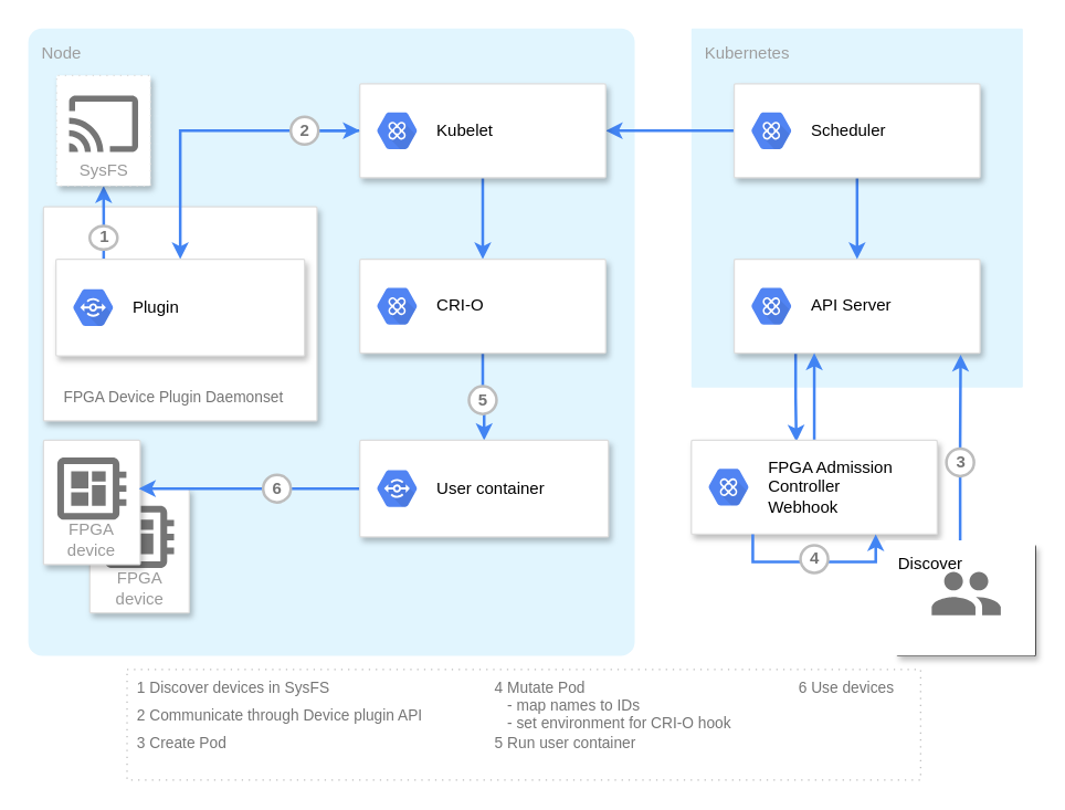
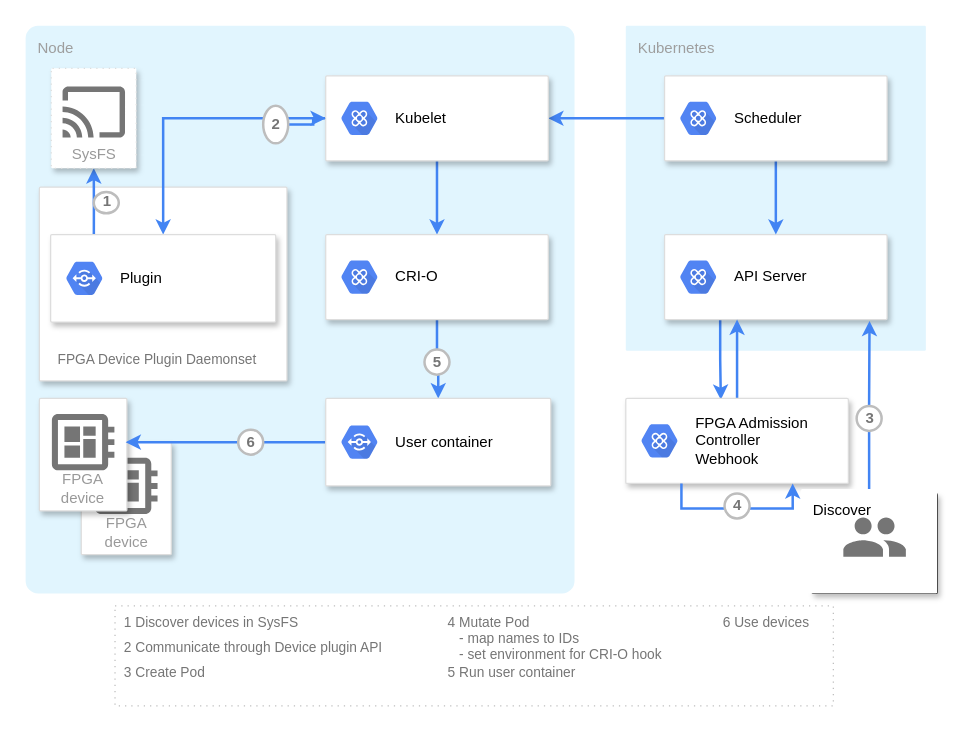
- <mxCell id="31" value="2" style="shape=ellipse;fillColor=#ffffff;strokeColor=#BDBDBD;strokeWidth=2;shadow=0;gradientColor=none;fontColor=#757575;align=center;html=1;fontStyle=1;spacingTop=-1;" parent="1" vertex="1"><mxGeometry x="210" y="84" width="20" height="20" as="geometry" /></mxCell>
+ <mxCell id="31" value="2" style="shape=ellipse;fillColor=#ffffff;strokeColor=#BDBDBD;strokeWidth=2;shadow=0;gradientColor=none;fontColor=#757575;align=center;html=1;fontStyle=1;spacingTop=-1;" parent="1" vertex="1"><mxGeometry x="210" y="84" width="20" height="30" as="geometry" /></mxCell>
- <mxCell id="48" value="1" style="shape=ellipse;fillColor=#ffffff;strokeColor=#BDBDBD;strokeWidth=2;shadow=0;gradientColor=none;fontColor=#757575;align=center;html=1;fontStyle=1;spacingTop=-1;" parent="1" vertex="1"><mxGeometry x="64.5" y="163" width="20" height="17" as="geometry" /></mxCell>
+ <mxCell id="48" value="1" style="shape=ellipse;fillColor=#ffffff;strokeColor=#BDBDBD;strokeWidth=2;shadow=0;gradientColor=none;fontColor=#757575;align=center;html=1;fontStyle=1;spacingTop=-1;" parent="1" vertex="1"><mxGeometry x="74.5" y="153" width="20" height="17" as="geometry" /></mxCell>
